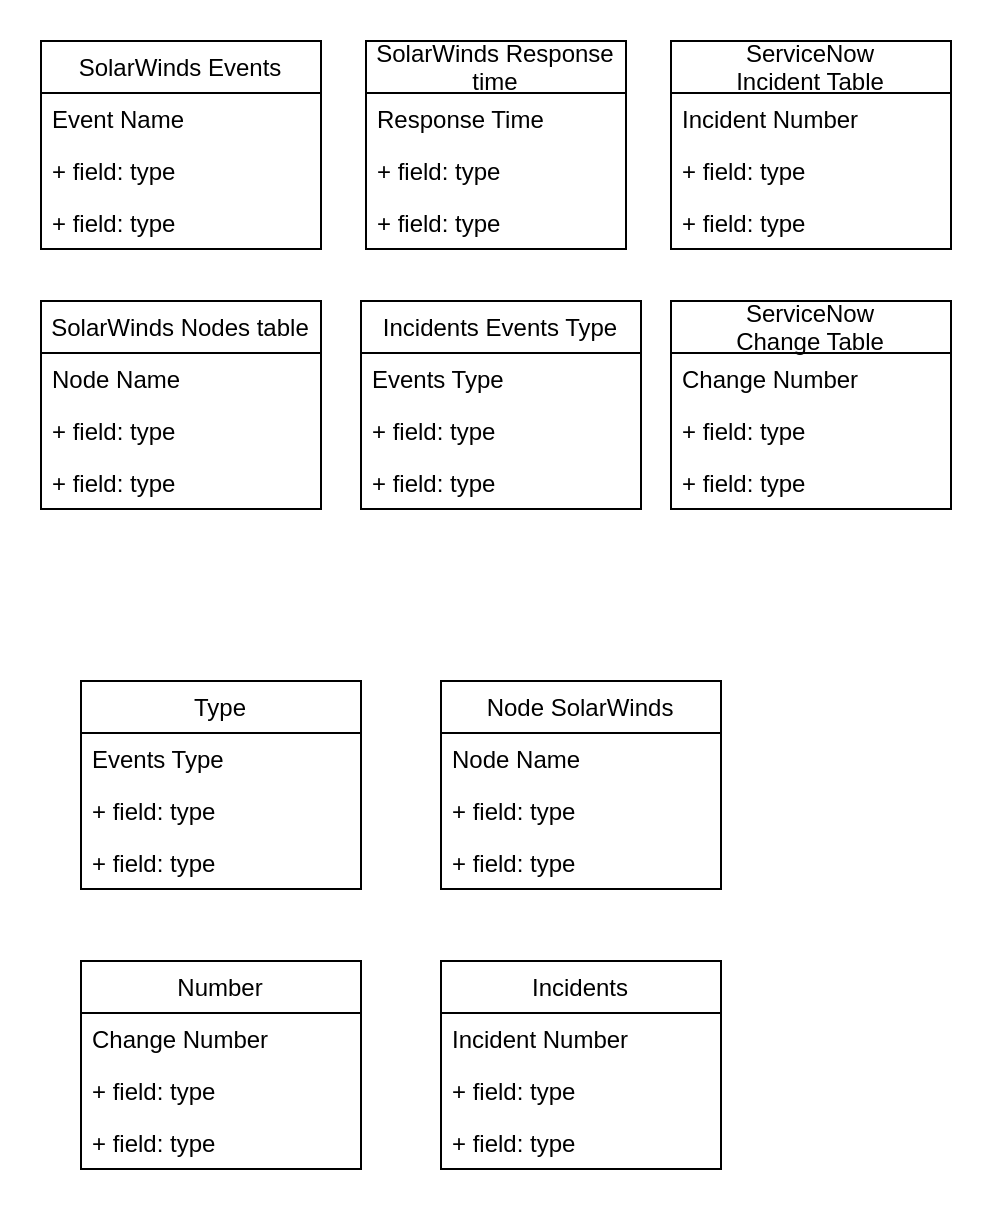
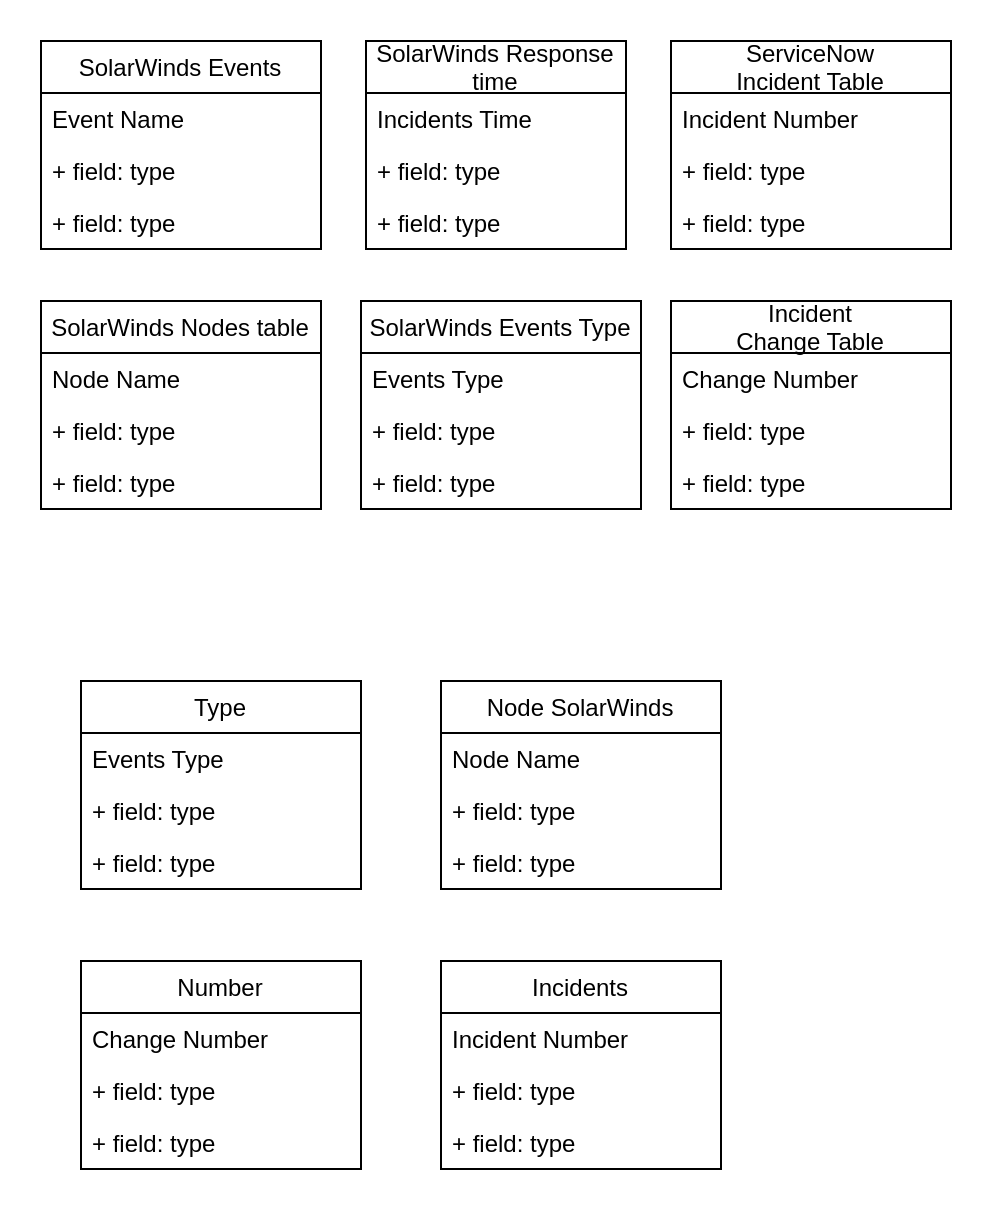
- <mxCell id="7" value="Response Time" style="text;strokeColor=none;fillColor=none;align=left;verticalAlign=top;spacingLeft=4;spacingRight=4;overflow=hidden;rotatable=0;points=[[0,0.5],[1,0.5]];portConstraint=eastwest;" parent="6" vertex="1"><mxGeometry y="26" width="130" height="26" as="geometry" /></mxCell>
+ <mxCell id="7" value="Incidents Time" style="text;strokeColor=none;fillColor=none;align=left;verticalAlign=top;spacingLeft=4;spacingRight=4;overflow=hidden;rotatable=0;points=[[0,0.5],[1,0.5]];portConstraint=eastwest;" parent="6" vertex="1"><mxGeometry y="26" width="130" height="26" as="geometry" /></mxCell>
- <mxCell id="18" value="ServiceNow &#10;Change Table" style="swimlane;fontStyle=0;childLayout=stackLayout;horizontal=1;startSize=26;fillColor=none;horizontalStack=0;resizeParent=1;resizeParentMax=0;resizeLast=0;collapsible=1;marginBottom=0;" parent="1" vertex="1"><mxGeometry x="335" y="150" width="140" height="104" as="geometry" /></mxCell>
+ <mxCell id="18" value="Incident &#10;Change Table" style="swimlane;fontStyle=0;childLayout=stackLayout;horizontal=1;startSize=26;fillColor=none;horizontalStack=0;resizeParent=1;resizeParentMax=0;resizeLast=0;collapsible=1;marginBottom=0;" parent="1" vertex="1"><mxGeometry x="335" y="150" width="140" height="104" as="geometry" /></mxCell>
- <mxCell id="14" value="Incidents Events Type " style="swimlane;fontStyle=0;childLayout=stackLayout;horizontal=1;startSize=26;fillColor=none;horizontalStack=0;resizeParent=1;resizeParentMax=0;resizeLast=0;collapsible=1;marginBottom=0;" parent="1" vertex="1"><mxGeometry x="180" y="150" width="140" height="104" as="geometry" /></mxCell>
+ <mxCell id="14" value="SolarWinds Events Type " style="swimlane;fontStyle=0;childLayout=stackLayout;horizontal=1;startSize=26;fillColor=none;horizontalStack=0;resizeParent=1;resizeParentMax=0;resizeLast=0;collapsible=1;marginBottom=0;" parent="1" vertex="1"><mxGeometry x="180" y="150" width="140" height="104" as="geometry" /></mxCell>
